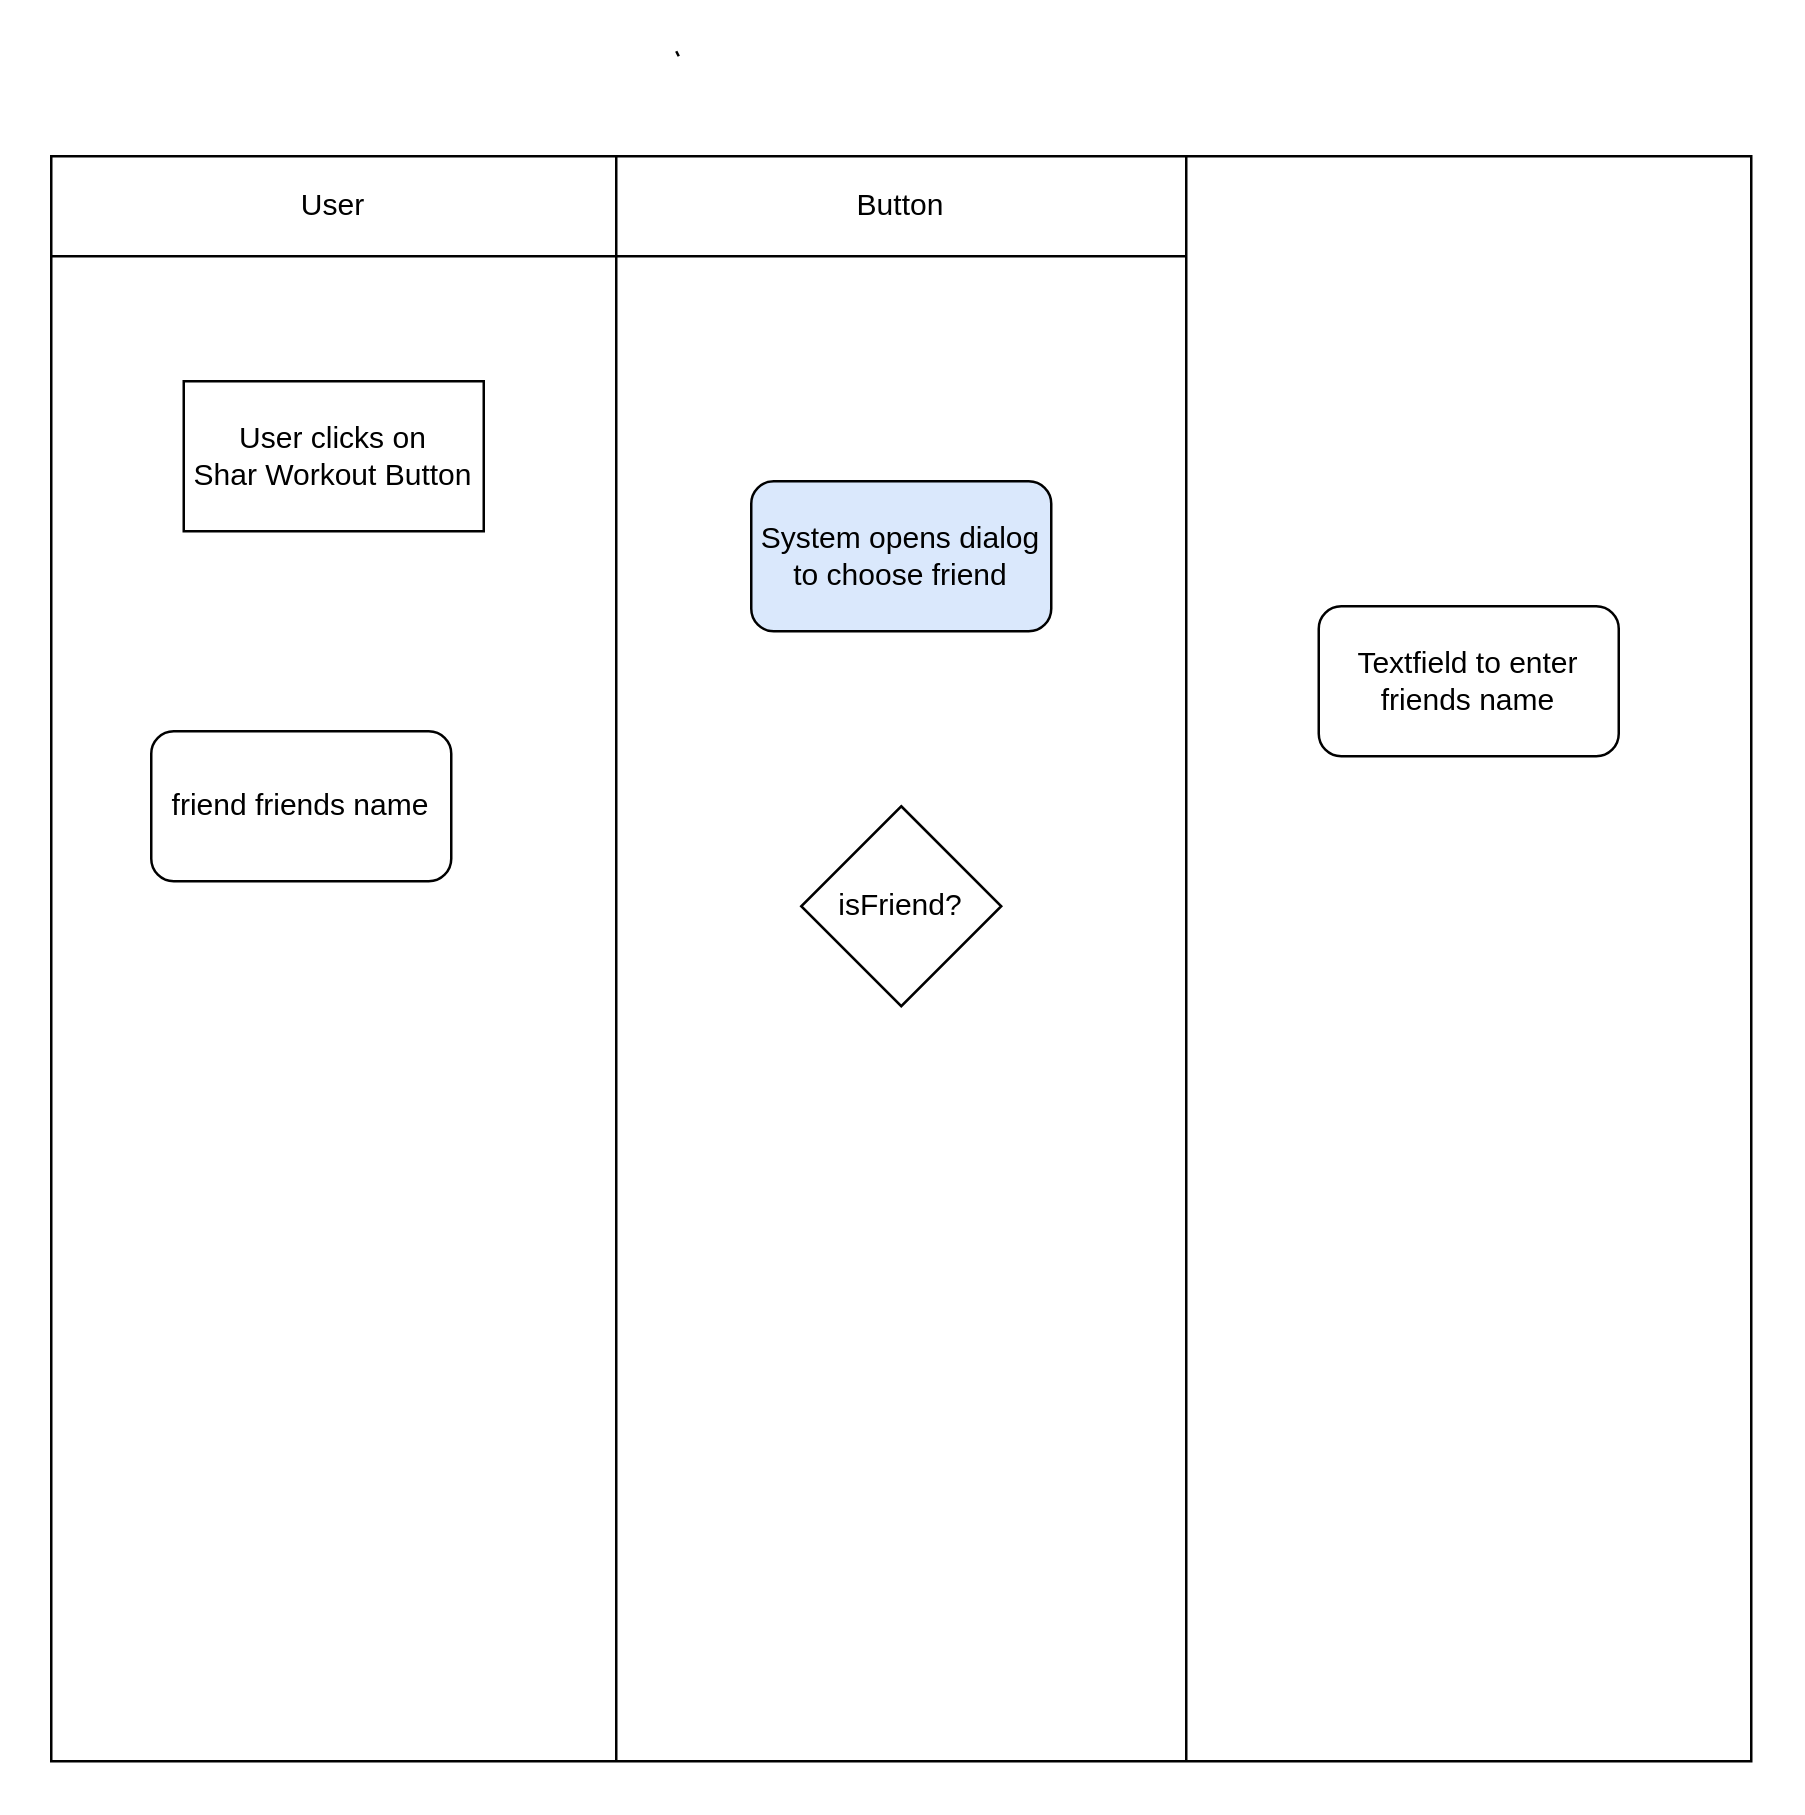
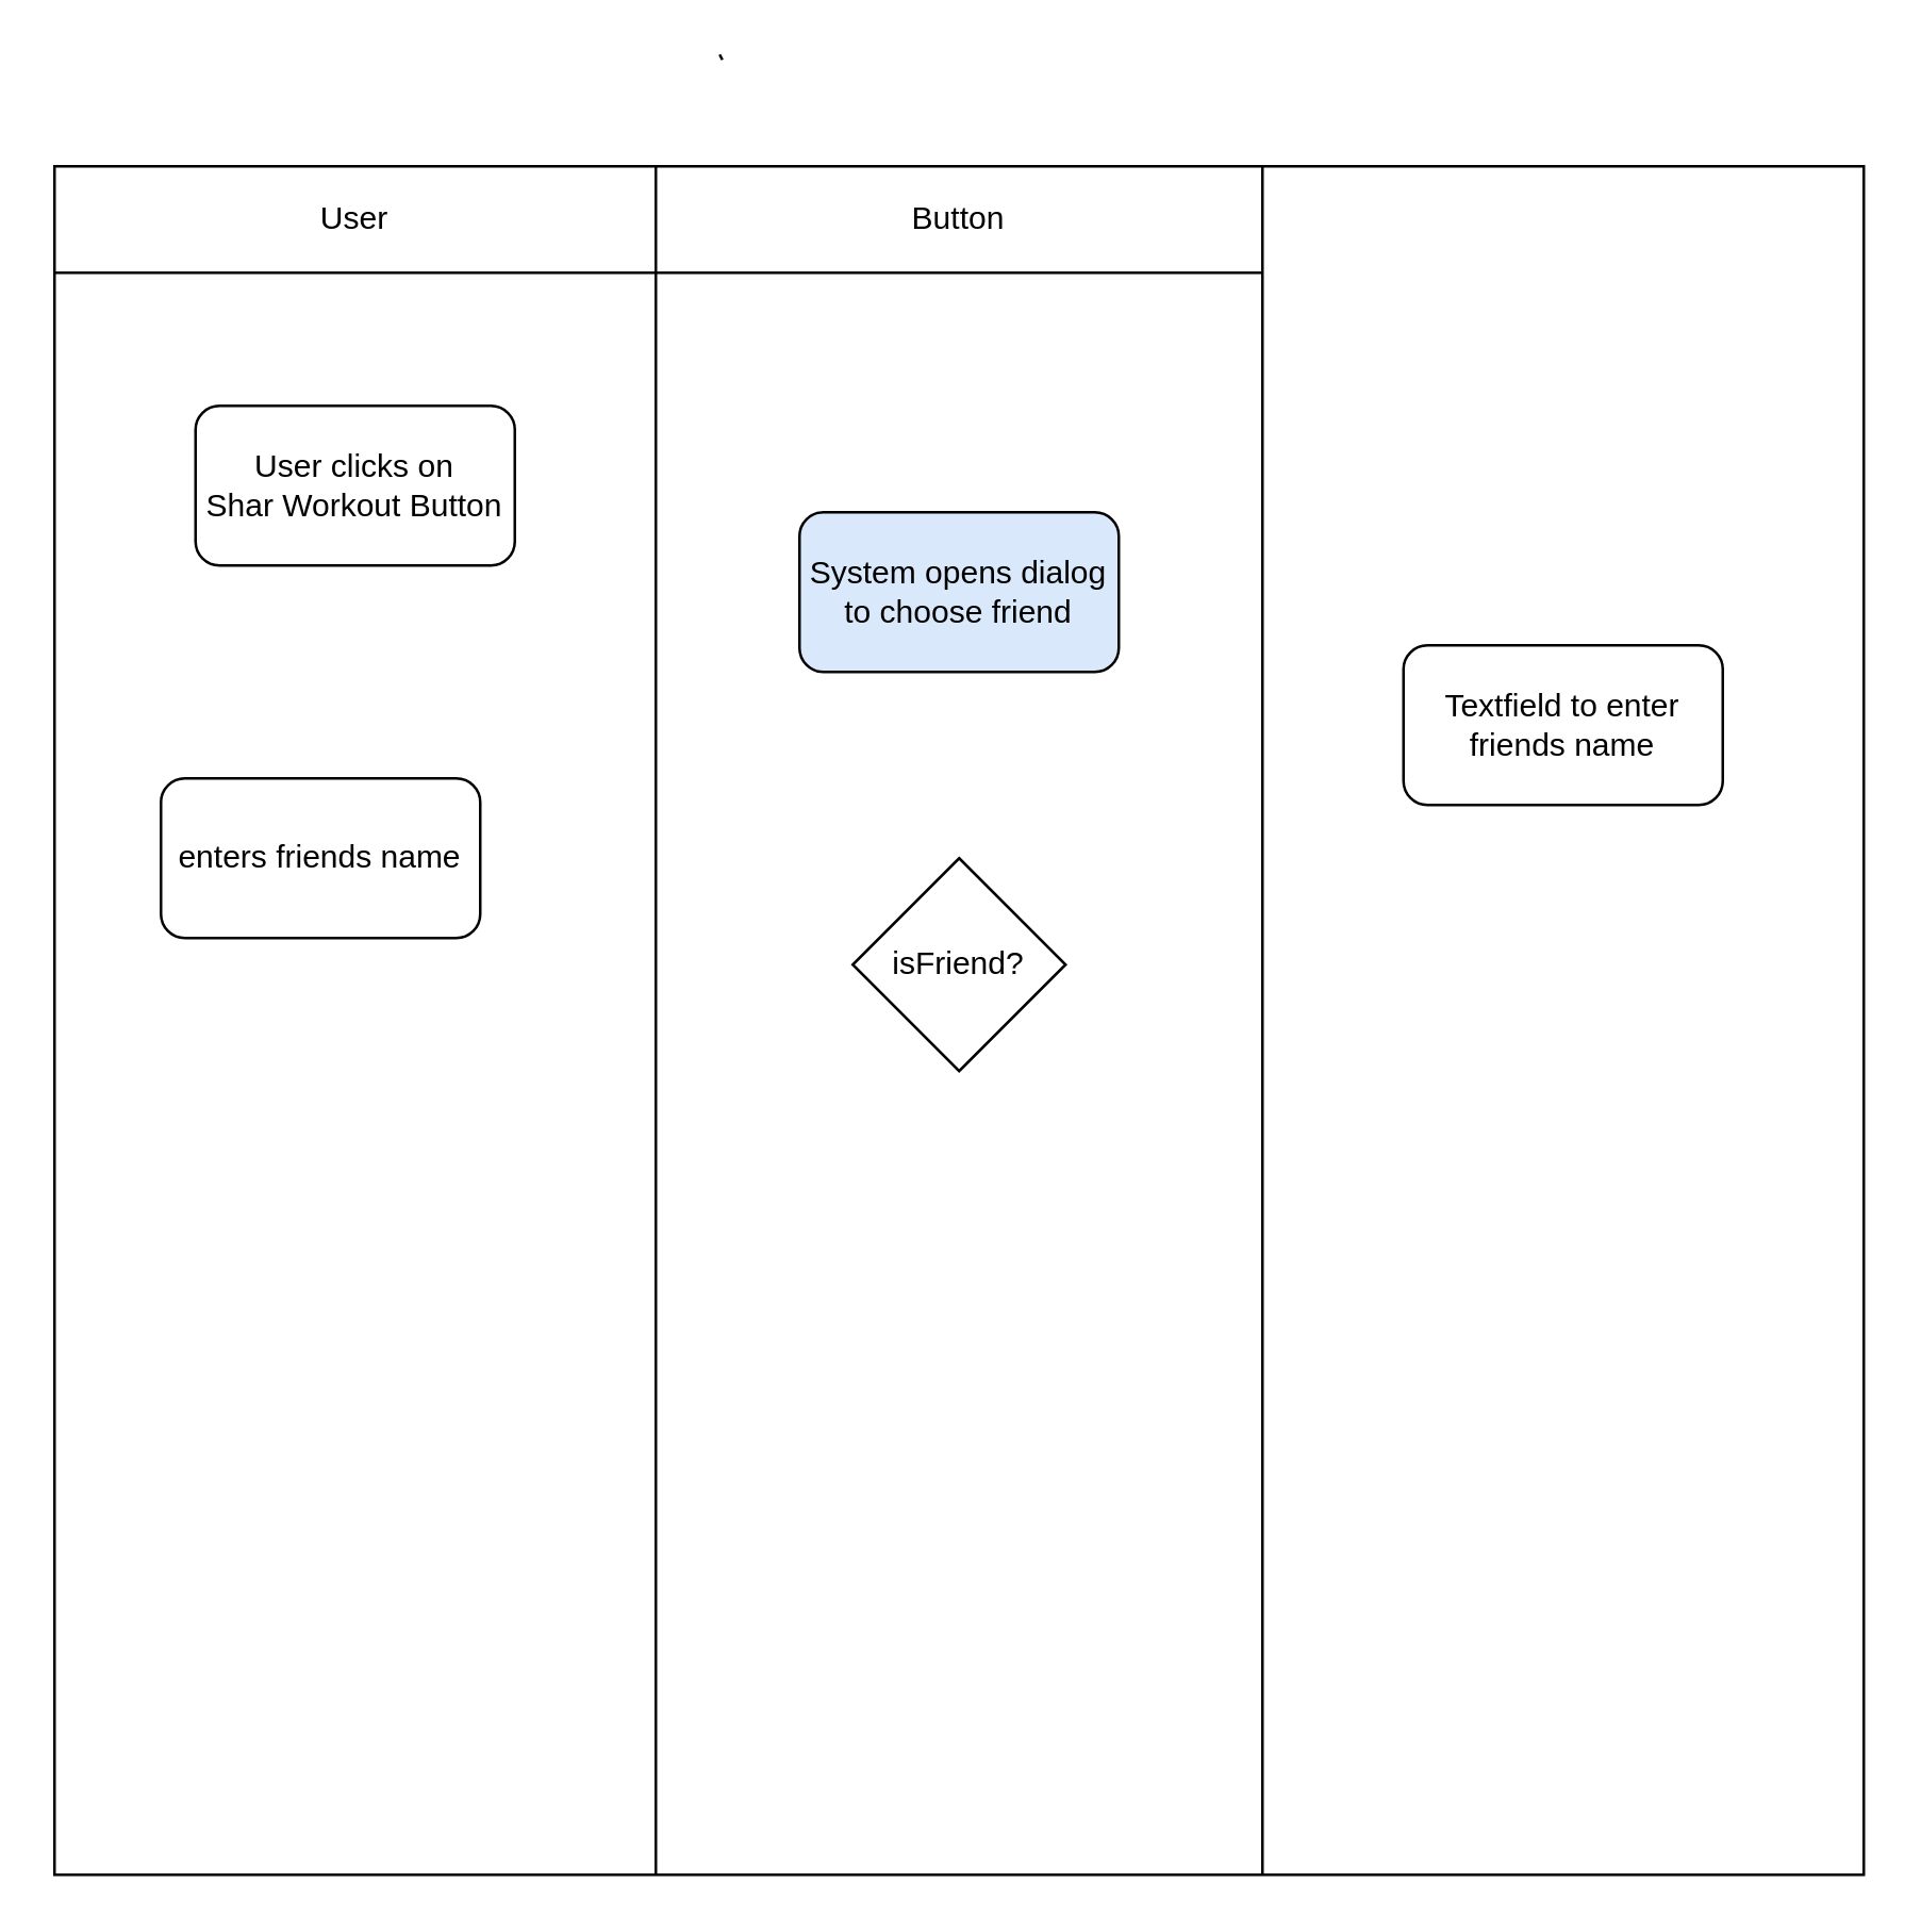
- <mxCell id="11" value="User clicks on&lt;br&gt;Shar Workout Button" style="whiteSpace=wrap;html=1;rounded=0;" vertex="1" parent="1"><mxGeometry x="73" y="152" width="120" height="60" as="geometry" /></mxCell>
+ <mxCell id="11" value="User clicks on&lt;br&gt;Shar Workout Button" style="rounded=1;whiteSpace=wrap;html=1;" vertex="1" parent="1"><mxGeometry x="73" y="152" width="120" height="60" as="geometry" /></mxCell>
- <mxCell id="15" value="friend friends name" style="rounded=1;whiteSpace=wrap;html=1;" vertex="1" parent="1"><mxGeometry x="60" y="292" width="120" height="60" as="geometry" /></mxCell>
+ <mxCell id="15" value="enters friends name" style="rounded=1;whiteSpace=wrap;html=1;" vertex="1" parent="1"><mxGeometry x="60" y="292" width="120" height="60" as="geometry" /></mxCell>
